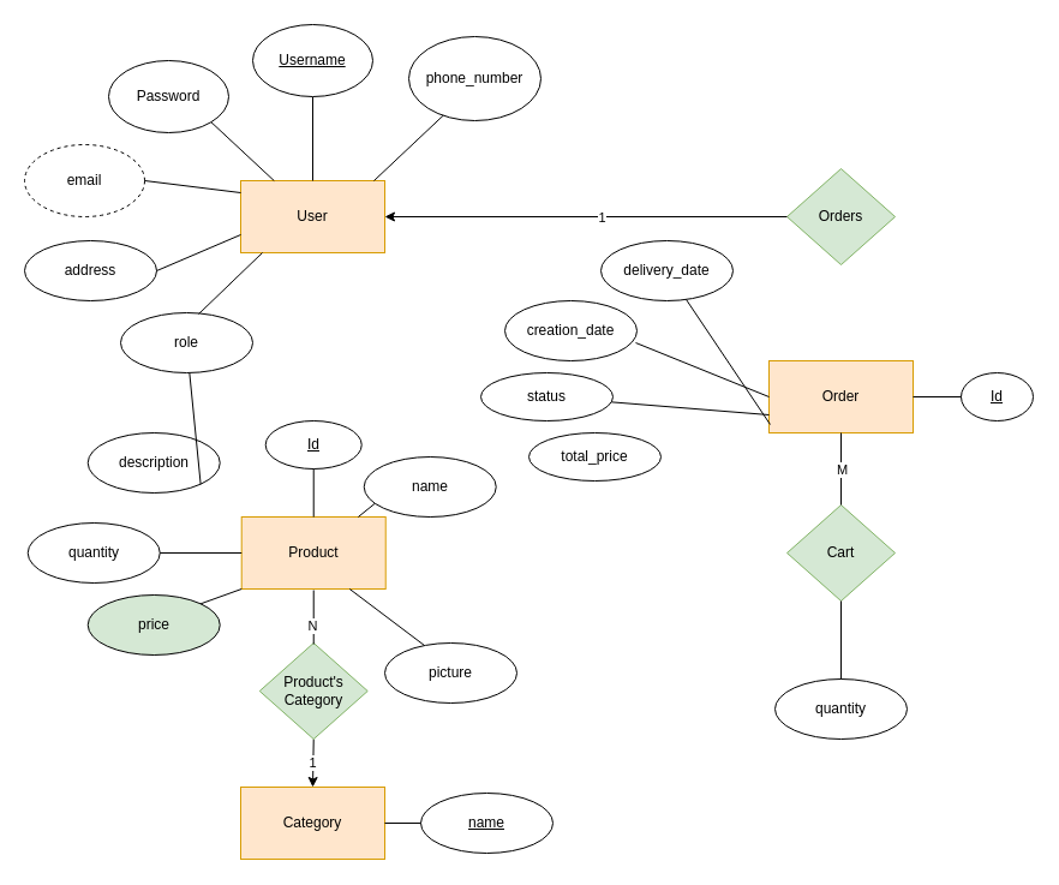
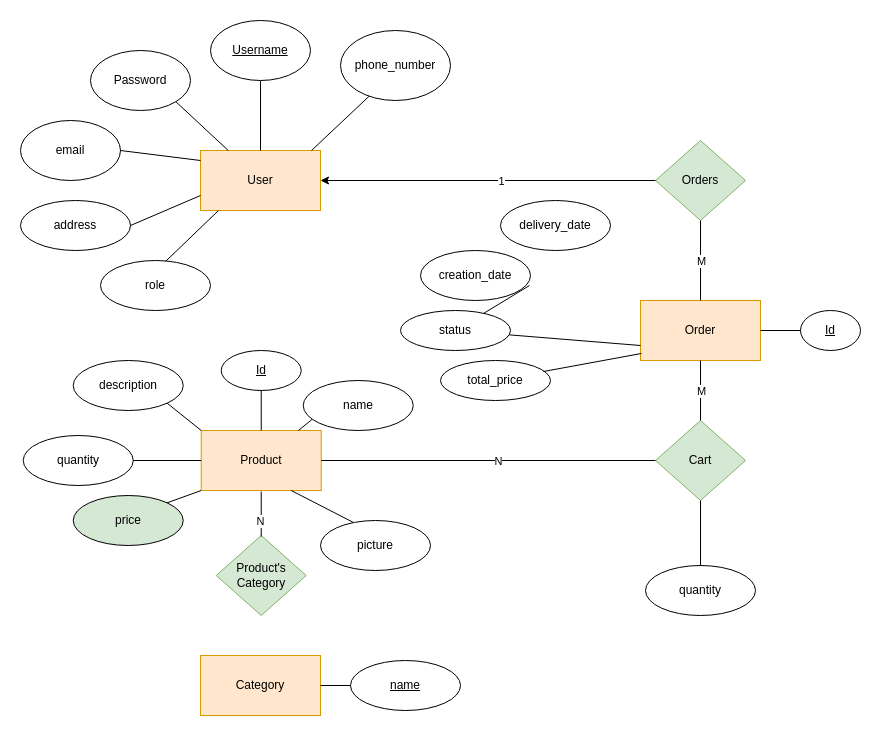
- <mxCell id="6" value="email" style="ellipse;whiteSpace=wrap;html=1;dashed=1;" parent="1" vertex="1"><mxGeometry y="120" width="100" height="60" as="geometry" x="20" /></mxCell>
+ <mxCell id="6" value="email" style="ellipse;whiteSpace=wrap;html=1;" parent="1" vertex="1"><mxGeometry y="120" width="100" height="60" as="geometry" x="20" /></mxCell>
+ <mxCell id="31" value="" style="endArrow=none;html=1;rounded=0;entryX=0.5;entryY=1;entryDx=0;entryDy=0;exitX=0.5;exitY=0;exitDx=0;exitDy=0;" parent="1" source="16" target="30" edge="1"><mxGeometry width="50" height="50" relative="1" as="geometry"><mxPoint x="420" y="440" as="sourcePoint" /><mxPoint x="470" y="390" as="targetPoint" /></mxGeometry></mxCell>
+ <mxCell id="32" value="M" style="edgeLabel;html=1;align=center;verticalAlign=middle;resizable=0;points=[];" parent="31" vertex="1" connectable="0"><mxGeometry x="0.3" relative="1" as="geometry"><mxPoint y="12" as="offset" /></mxGeometry></mxCell>
- <mxCell id="51" value="" style="endArrow=none;html=1;rounded=0;exitX=0.008;exitY=0.883;exitDx=0;exitDy=0;exitPerimeter=0;" parent="1" source="16" target="49" edge="1"><mxGeometry width="50" height="50" relative="1" as="geometry"><mxPoint x="650" y="355" as="sourcePoint" /><mxPoint x="518.682" y="344.353" as="targetPoint" /></mxGeometry></mxCell>
+ <mxCell id="51" value="" style="endArrow=none;html=1;rounded=0;exitX=0.008;exitY=0.883;exitDx=0;exitDy=0;entryX=0.936;entryY=0.275;entryDx=0;entryDy=0;entryPerimeter=0;exitPerimeter=0;" parent="1" source="16" target="50" edge="1"><mxGeometry width="50" height="50" relative="1" as="geometry"><mxPoint x="650" y="355" as="sourcePoint" /><mxPoint x="518.682" y="344.353" as="targetPoint" /></mxGeometry></mxCell>
- <mxCell id="43" value="" style="endArrow=none;html=1;rounded=0;exitX=0.991;exitY=0.7;exitDx=0;exitDy=0;entryX=0;entryY=0.5;entryDx=0;entryDy=0;exitPerimeter=0;" parent="1" source="42" target="16" edge="1"><mxGeometry width="50" height="50" relative="1" as="geometry"><mxPoint x="540" y="410" as="sourcePoint" /><mxPoint x="580" y="410" as="targetPoint" /></mxGeometry></mxCell>
+ <mxCell id="43" value="" style="endArrow=none;html=1;rounded=0;exitX=0.991;exitY=0.7;exitDx=0;exitDy=0;exitPerimeter=0;" parent="1" source="42" target="44" edge="1"><mxGeometry width="50" height="50" relative="1" as="geometry"><mxPoint x="540" y="410" as="sourcePoint" /><mxPoint x="580" y="410" as="targetPoint" /></mxGeometry></mxCell>
- <mxCell id="27" value="" style="endArrow=none;html=1;rounded=0;exitX=1;exitY=1;exitDx=0;exitDy=0;" parent="1" source="26" target="46" edge="1"><mxGeometry width="50" height="50" relative="1" as="geometry"><mxPoint x="422.72" y="420" as="sourcePoint" /><mxPoint x="472.72" y="370" as="targetPoint" /></mxGeometry></mxCell>
+ <mxCell id="27" value="" style="endArrow=none;html=1;rounded=0;exitX=1;exitY=1;exitDx=0;exitDy=0;entryX=0;entryY=0;entryDx=0;entryDy=0;" parent="1" source="26" target="13" edge="1"><mxGeometry width="50" height="50" relative="1" as="geometry"><mxPoint x="422.72" y="420" as="sourcePoint" /><mxPoint x="472.72" y="370" as="targetPoint" /></mxGeometry></mxCell>
+ <mxCell id="38" value="" style="endArrow=none;html=1;rounded=0;entryX=1;entryY=0.5;entryDx=0;entryDy=0;exitX=0;exitY=0.5;exitDx=0;exitDy=0;" parent="1" source="35" target="13" edge="1"><mxGeometry width="50" height="50" relative="1" as="geometry"><mxPoint x="655" y="479.5" as="sourcePoint" /><mxPoint x="320" y="479.5" as="targetPoint" /><Array as="points" /></mxGeometry></mxCell>
+ <mxCell id="39" value="N" style="edgeLabel;html=1;align=center;verticalAlign=middle;resizable=0;points=[];" parent="38" vertex="1" connectable="0"><mxGeometry x="-0.057" relative="1" as="geometry"><mxPoint as="offset" /></mxGeometry></mxCell>
- <mxCell id="28" value="picture" style="ellipse;whiteSpace=wrap;html=1;" parent="1" vertex="1"><mxGeometry x="320" y="535" width="110" height="50" as="geometry" /></mxCell>
+ <mxCell id="28" value="picture" style="ellipse;whiteSpace=wrap;html=1;" parent="1" vertex="1"><mxGeometry x="320" y="520" width="110" height="50" as="geometry" /></mxCell>
- <mxCell id="25" value="1" style="endArrow=none;html=1;rounded=0;exitX=0.5;exitY=0;exitDx=0;exitDy=0;entryX=0.5;entryY=1;entryDx=0;entryDy=0;startArrow=classic;startFill=1;" parent="1" source="48" target="54" edge="1"><mxGeometry width="50" height="50" relative="1" as="geometry"><mxPoint x="260" y="670" as="sourcePoint" /><mxPoint x="250" y="510" as="targetPoint" /></mxGeometry></mxCell>
